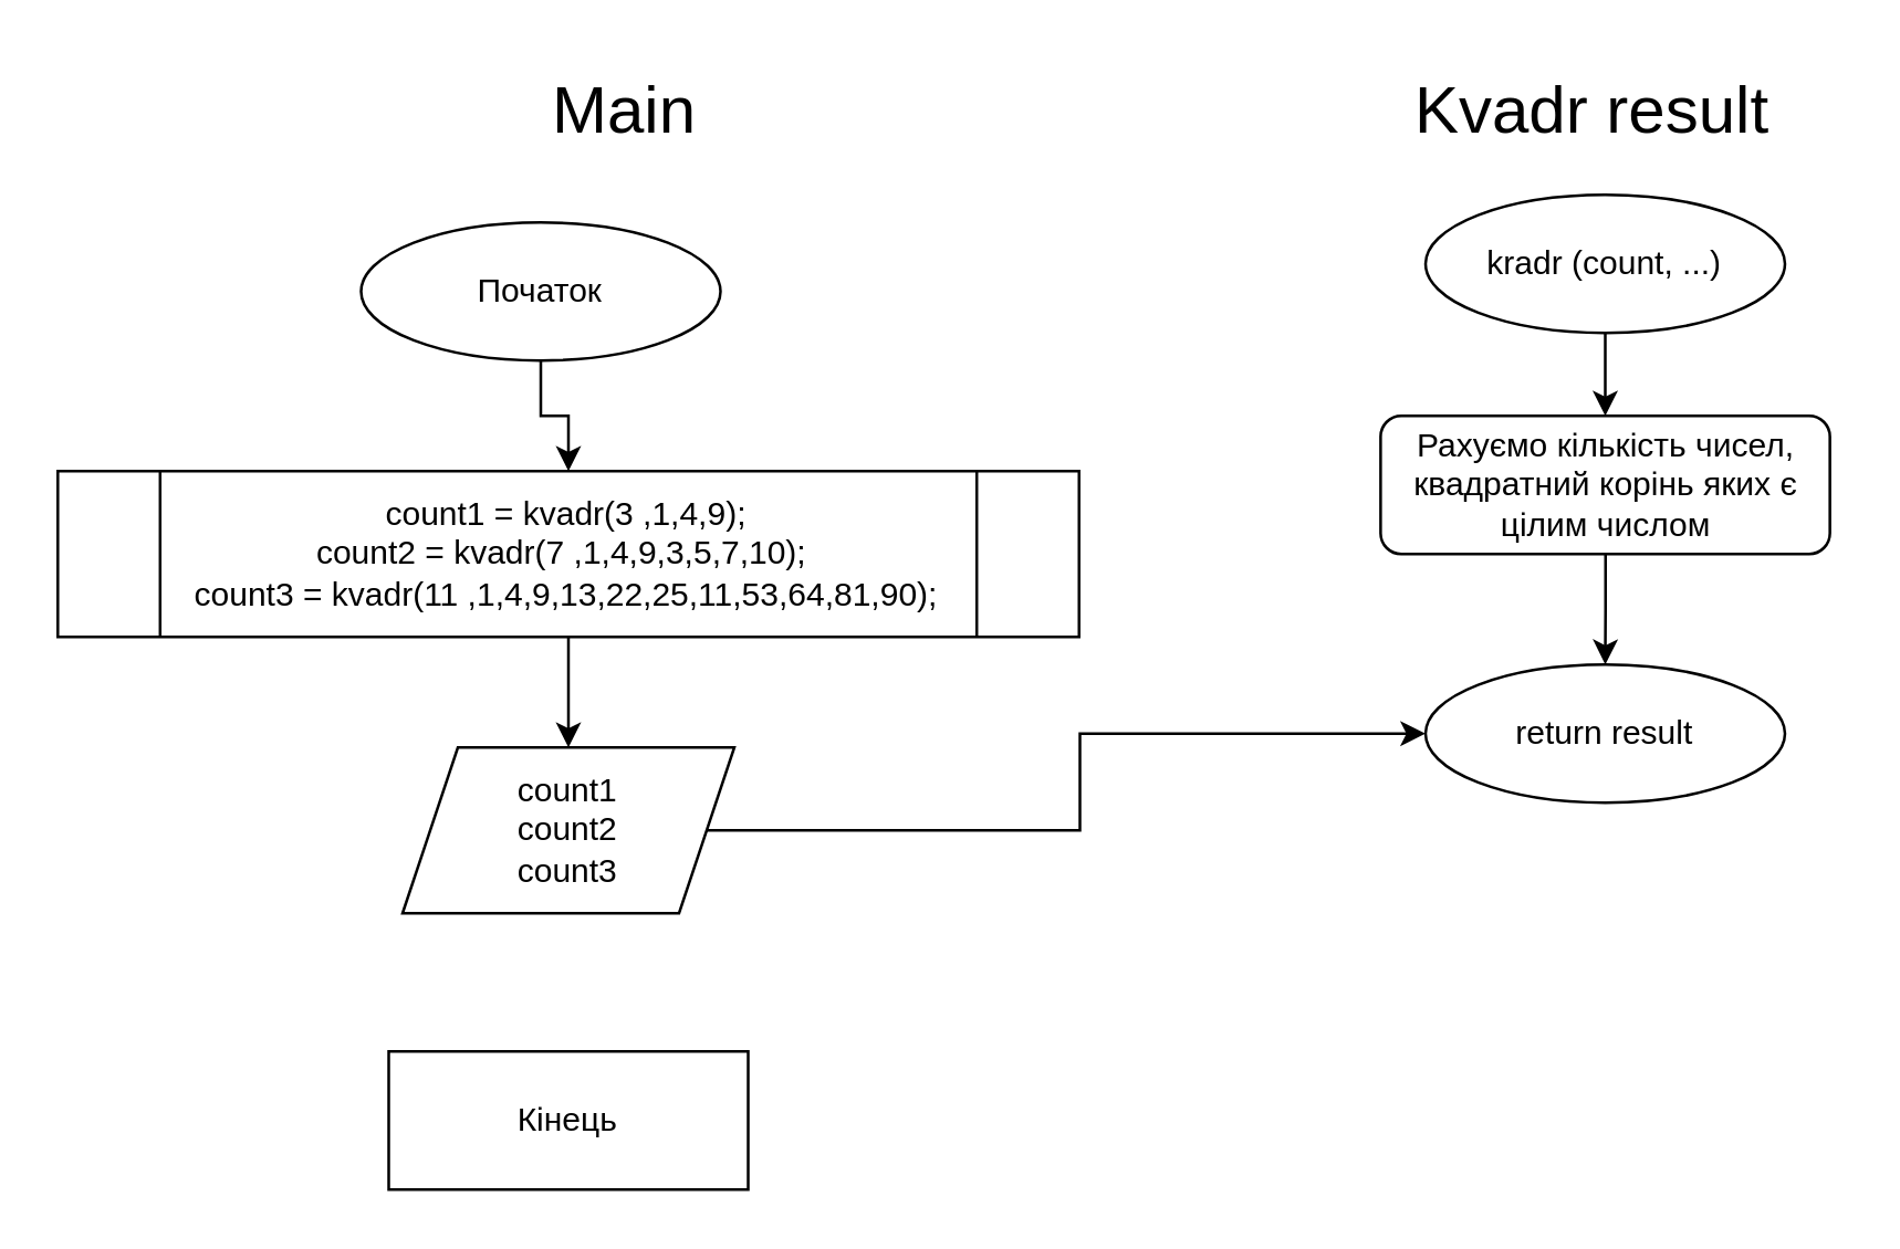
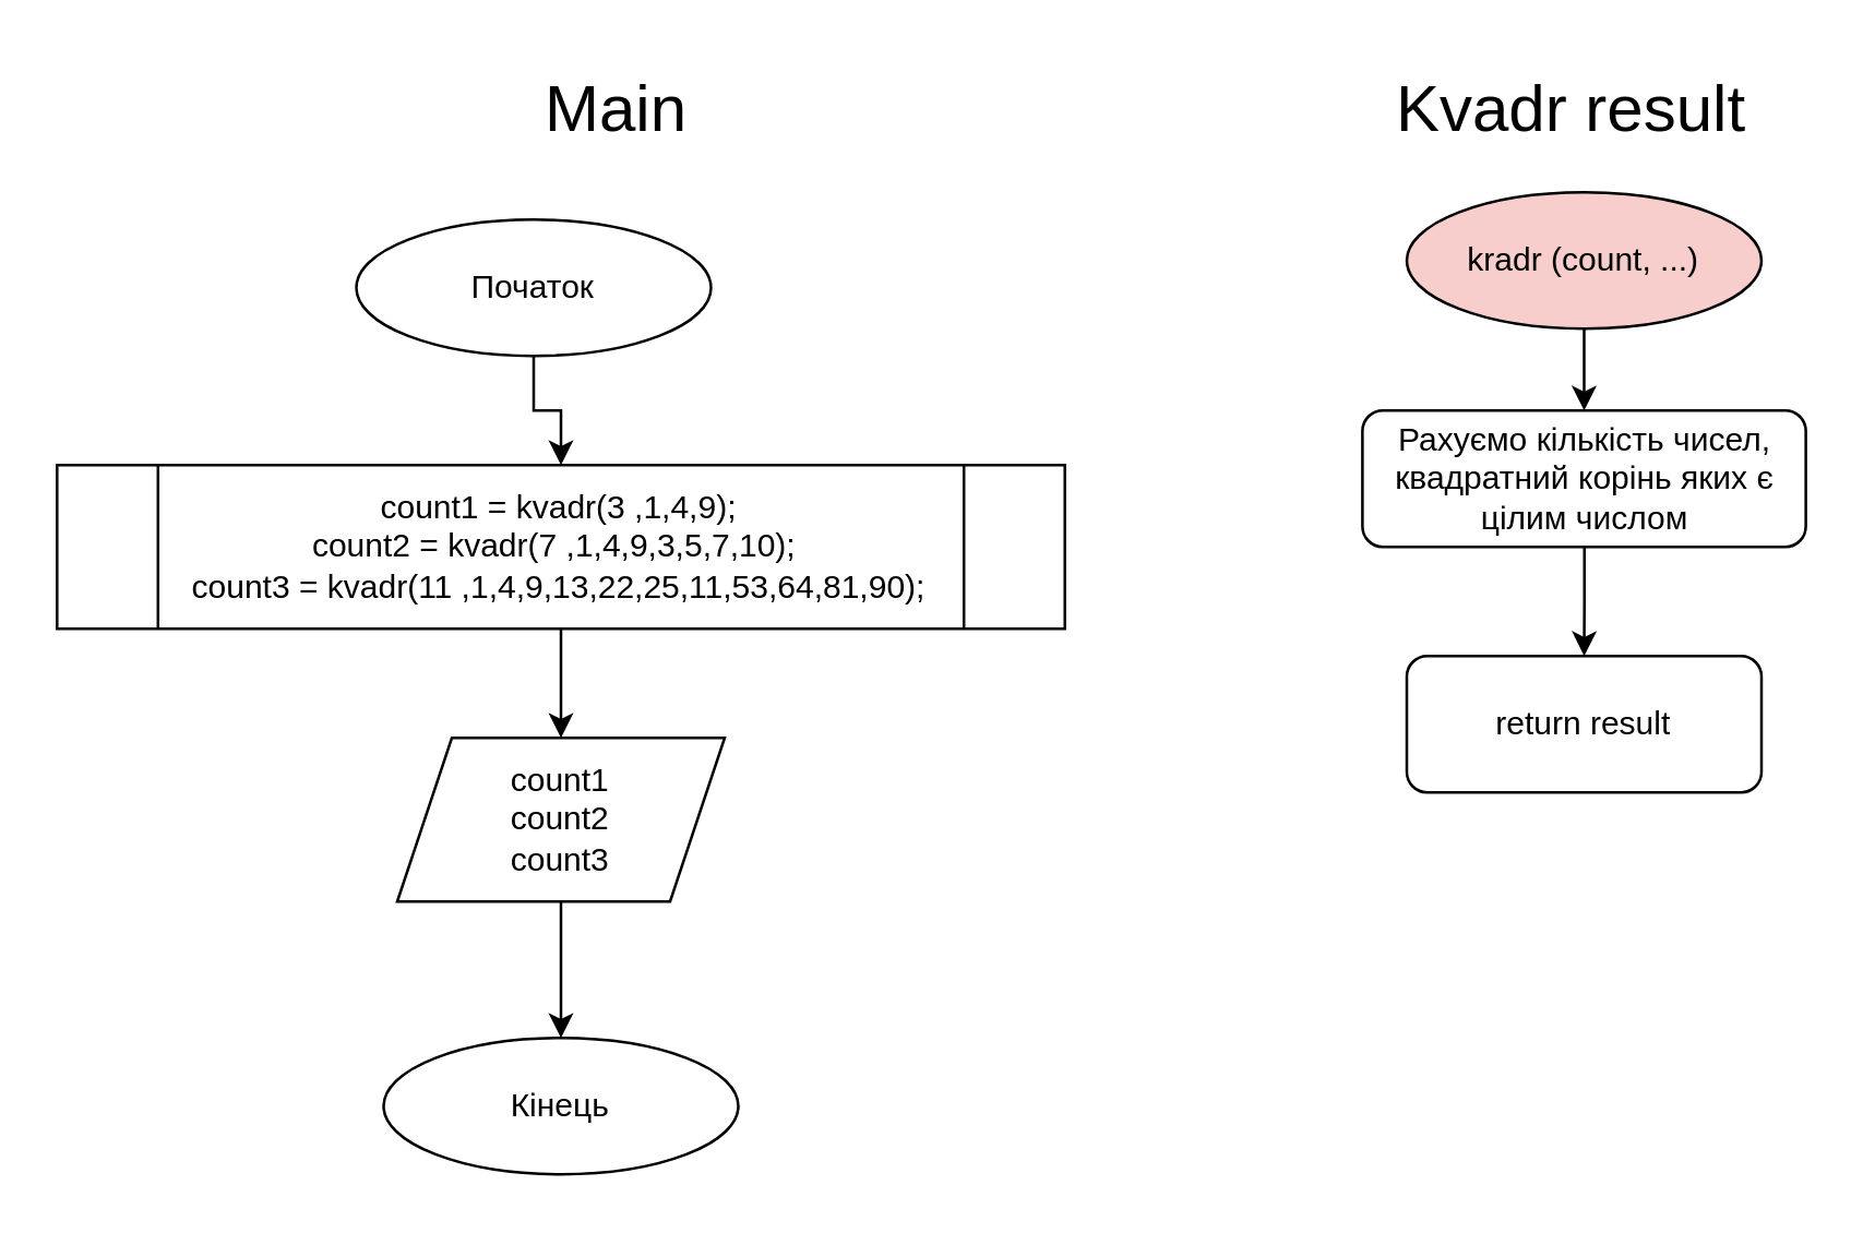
- <mxCell id="7" value="kradr (count, ...)" style="ellipse;whiteSpace=wrap;html=1;" parent="1" vertex="1"><mxGeometry x="515" y="70" width="130" height="50" as="geometry" /></mxCell>
+ <mxCell id="7" value="kradr (count, ...)" style="ellipse;whiteSpace=wrap;html=1;fillColor=#f8cecc;" parent="1" vertex="1"><mxGeometry x="515" y="70" width="130" height="50" as="geometry" /></mxCell>
- <mxCell id="10" value="return result" style="ellipse;whiteSpace=wrap;html=1;" parent="1" vertex="1"><mxGeometry x="515" y="240" width="130" height="50" as="geometry" /></mxCell>
+ <mxCell id="10" value="return result" style="whiteSpace=wrap;html=1;rounded=1;" parent="1" vertex="1"><mxGeometry x="515" y="240" width="130" height="50" as="geometry" /></mxCell>
- <mxCell id="14" value="" style="edgeStyle=orthogonalEdgeStyle;rounded=0;orthogonalLoop=1;jettySize=auto;html=1;" parent="1" source="15" target="10" edge="1"><mxGeometry relative="1" as="geometry" /></mxCell>
+ <mxCell id="14" value="" style="edgeStyle=orthogonalEdgeStyle;rounded=0;orthogonalLoop=1;jettySize=auto;html=1;" parent="1" source="15" target="11" edge="1"><mxGeometry relative="1" as="geometry" /></mxCell>
- <mxCell id="11" value="Кінець" style="whiteSpace=wrap;html=1;rounded=0;" parent="1" vertex="1"><mxGeometry x="140" y="380" width="130" height="50" as="geometry" /></mxCell>
+ <mxCell id="11" value="Кінець" style="ellipse;whiteSpace=wrap;html=1;" parent="1" vertex="1"><mxGeometry x="140" y="380" width="130" height="50" as="geometry" /></mxCell>
